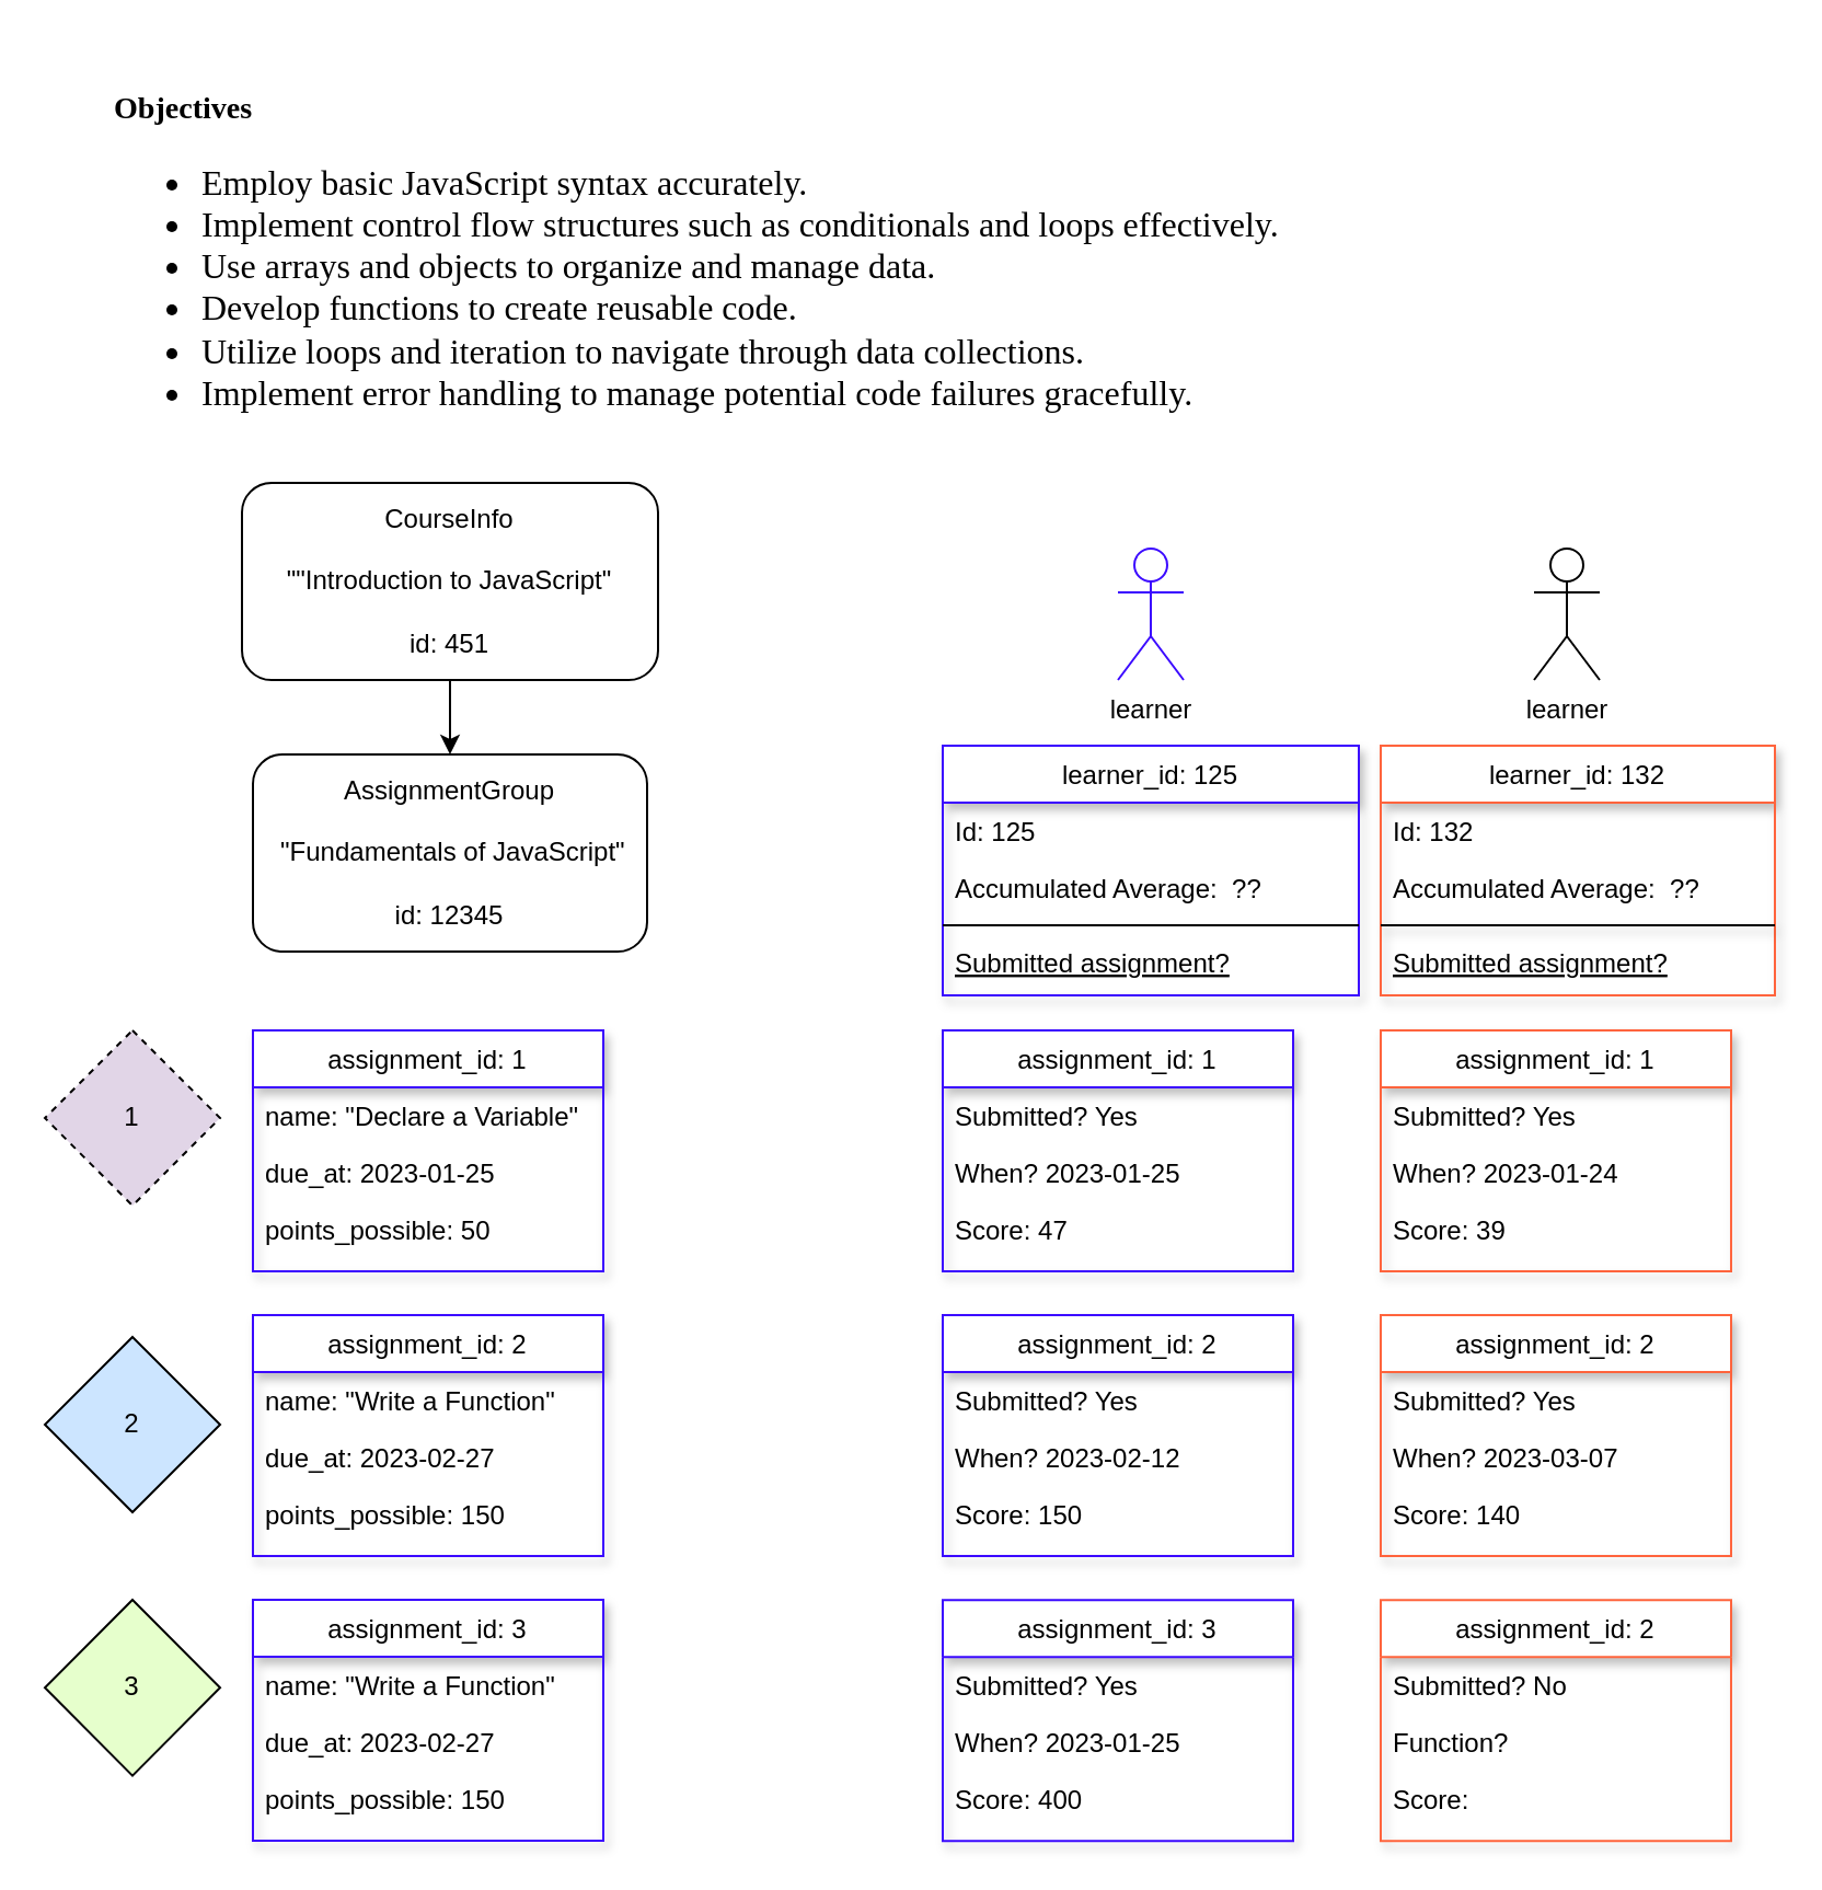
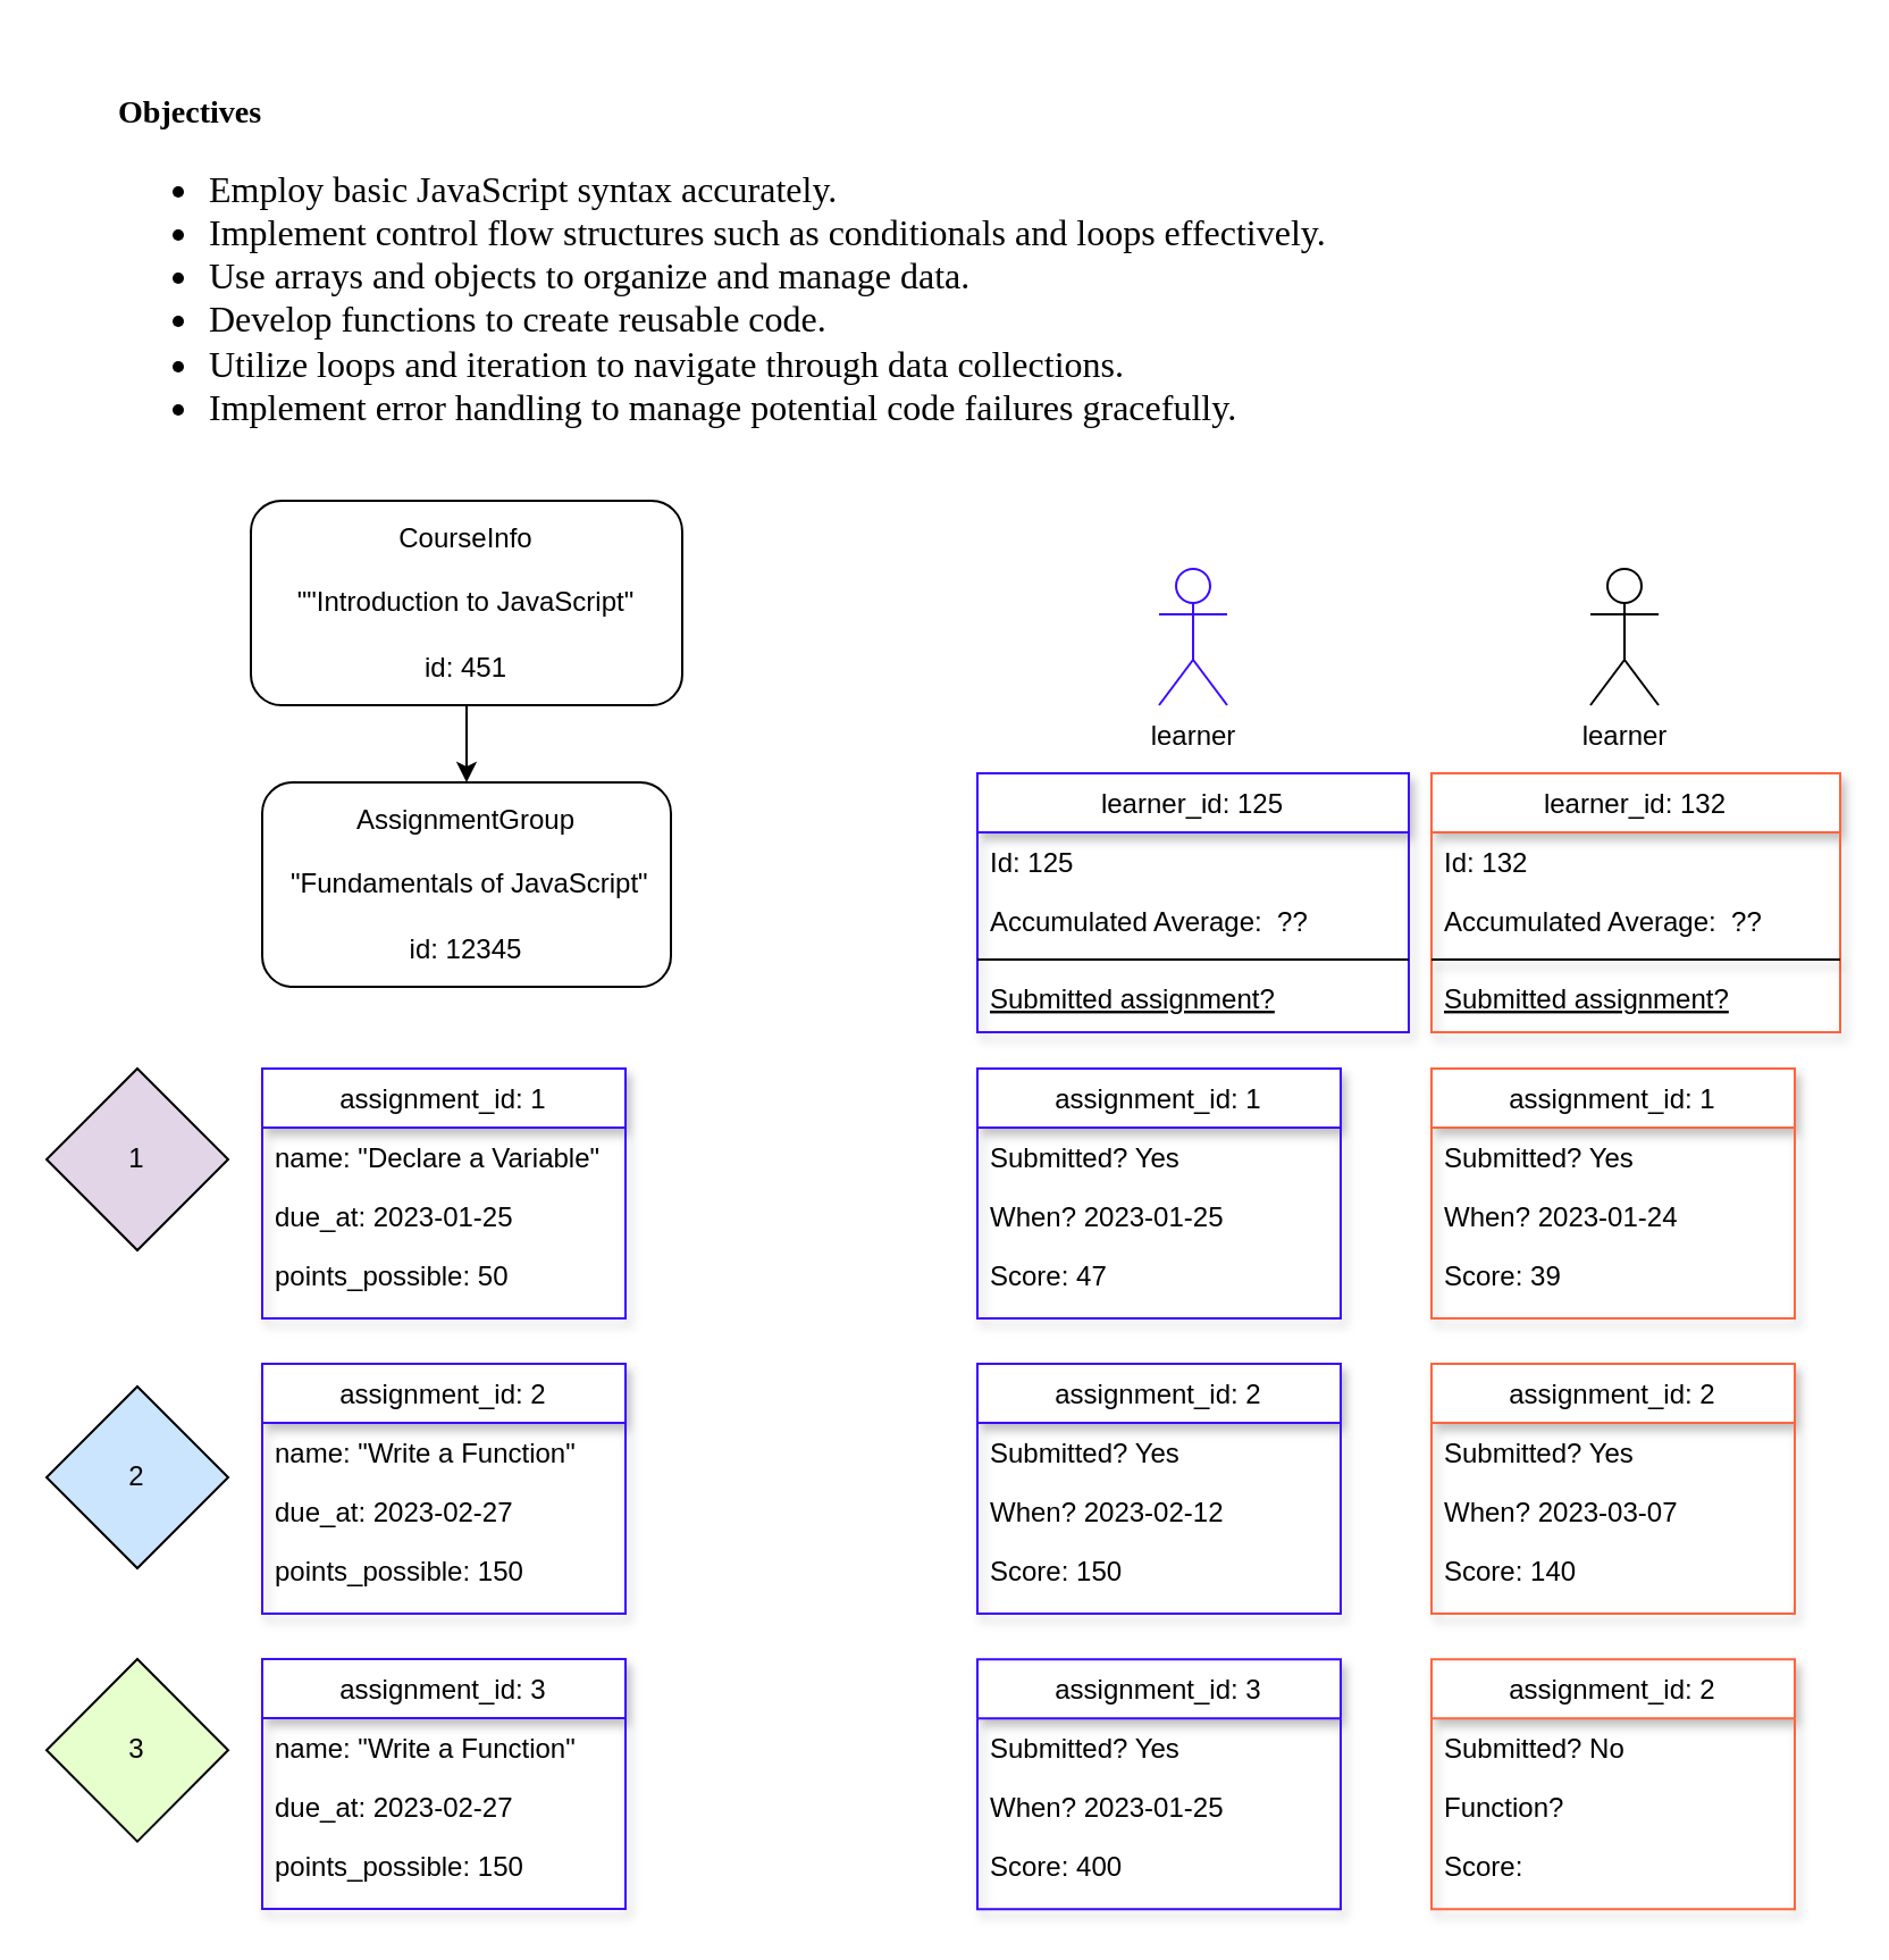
- <mxCell id="18" value="1" style="rhombus;whiteSpace=wrap;html=1;fillColor=#E1D5E7;dashed=1;" vertex="1" parent="1"><mxGeometry x="20" y="470" width="80" height="80" as="geometry" /></mxCell>
+ <mxCell id="18" value="1" style="rhombus;whiteSpace=wrap;html=1;fillColor=#E1D5E7;" vertex="1" parent="1"><mxGeometry x="20" y="470" width="80" height="80" as="geometry" /></mxCell>
